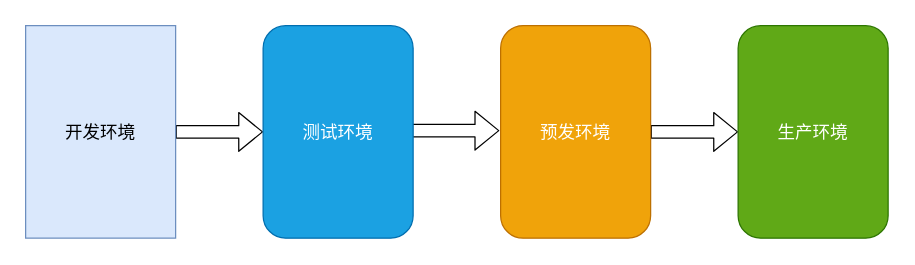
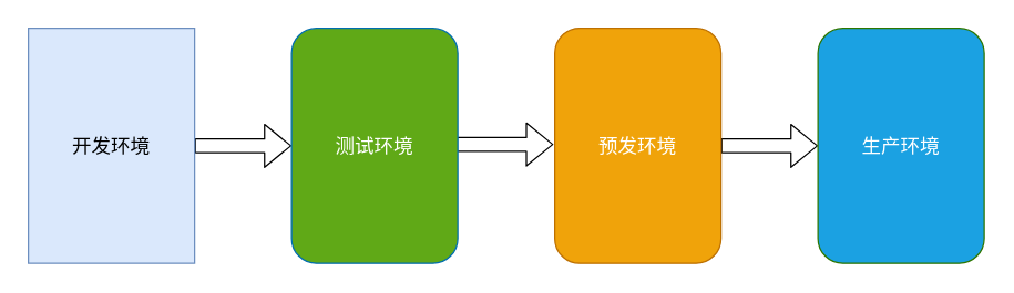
- <mxCell id="6" value="测试环境" style="rounded=1;whiteSpace=wrap;html=1;fillColor=#1ba1e2;strokeColor=#006EAF;fontColor=#ffffff;fontSize=14;" parent="1" vertex="1"><mxGeometry x="210" y="20" width="120" height="170" as="geometry" /></mxCell>
+ <mxCell id="6" value="测试环境" style="rounded=1;whiteSpace=wrap;html=1;fillColor=#60a917;strokeColor=#006EAF;fontColor=#ffffff;fontSize=14;" parent="1" vertex="1"><mxGeometry x="210" y="20" width="120" height="170" as="geometry" /></mxCell>
- <mxCell id="8" value="生产环境" style="rounded=1;whiteSpace=wrap;html=1;fillColor=#60a917;strokeColor=#2D7600;fontColor=#ffffff;fontSize=14;" parent="1" vertex="1"><mxGeometry x="590" y="20" width="120" height="170" as="geometry" /></mxCell>
+ <mxCell id="8" value="生产环境" style="rounded=1;whiteSpace=wrap;html=1;fillColor=#1ba1e2;strokeColor=#2D7600;fontColor=#ffffff;fontSize=14;" parent="1" vertex="1"><mxGeometry x="590" y="20" width="120" height="170" as="geometry" /></mxCell>
